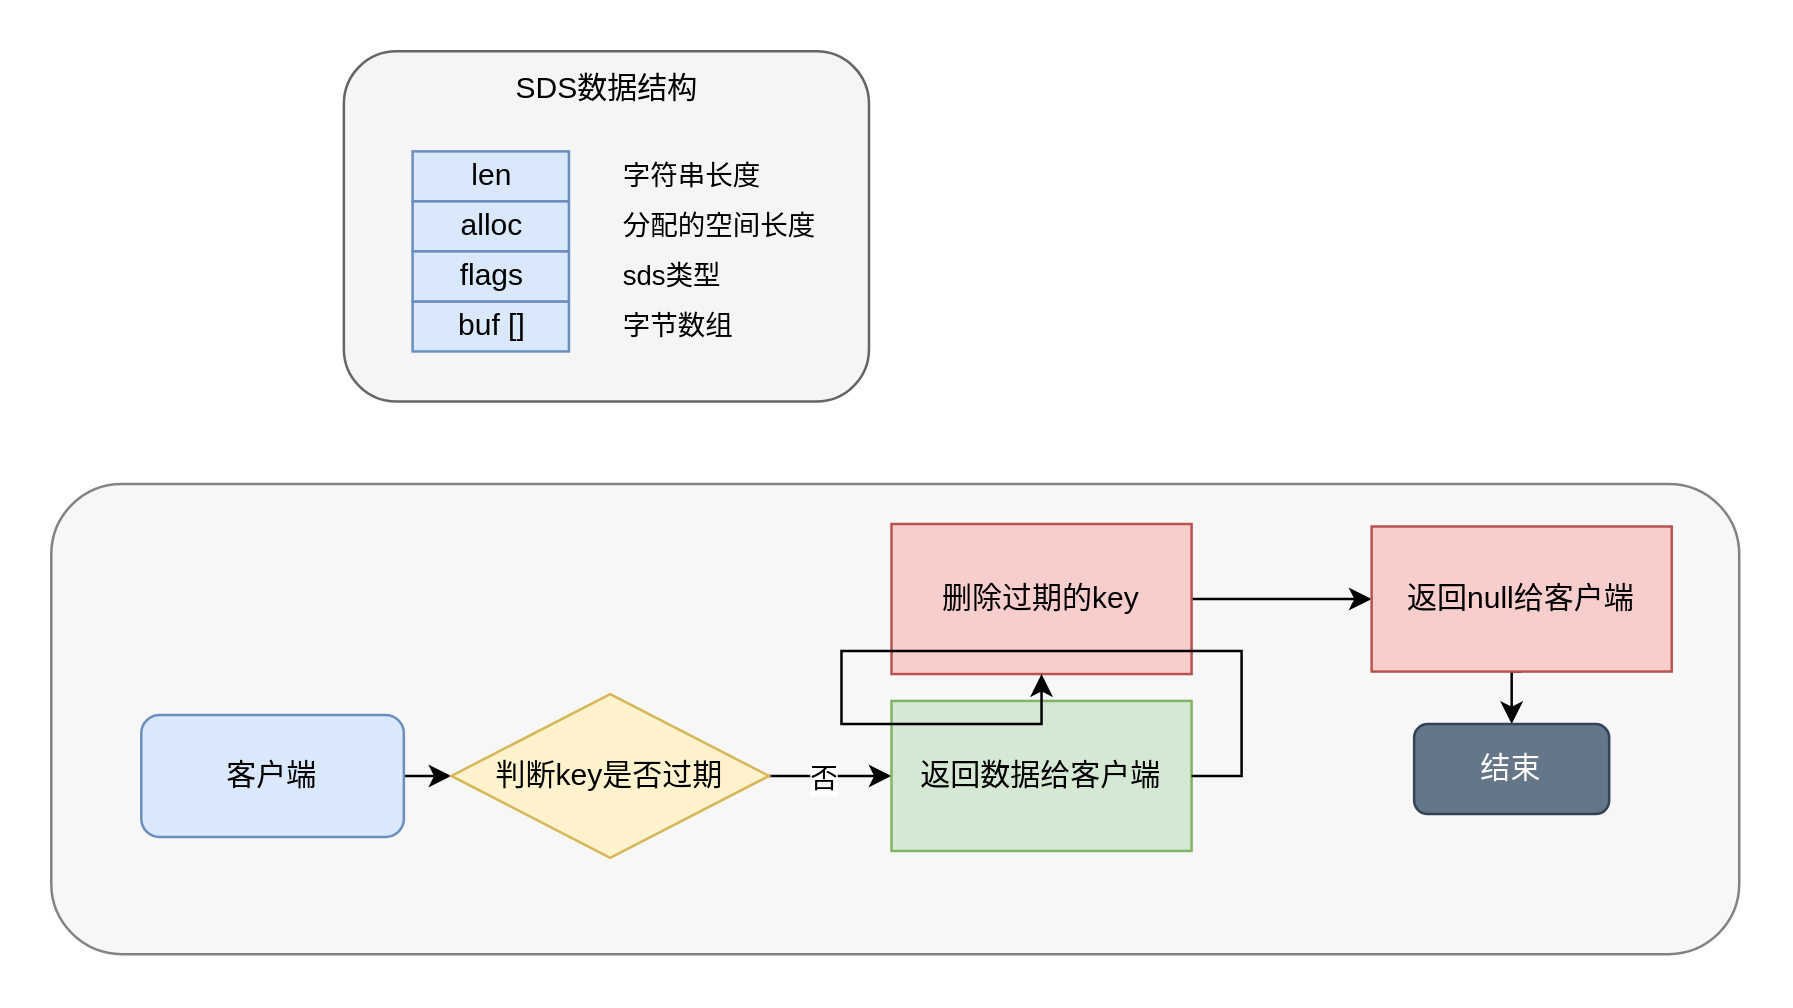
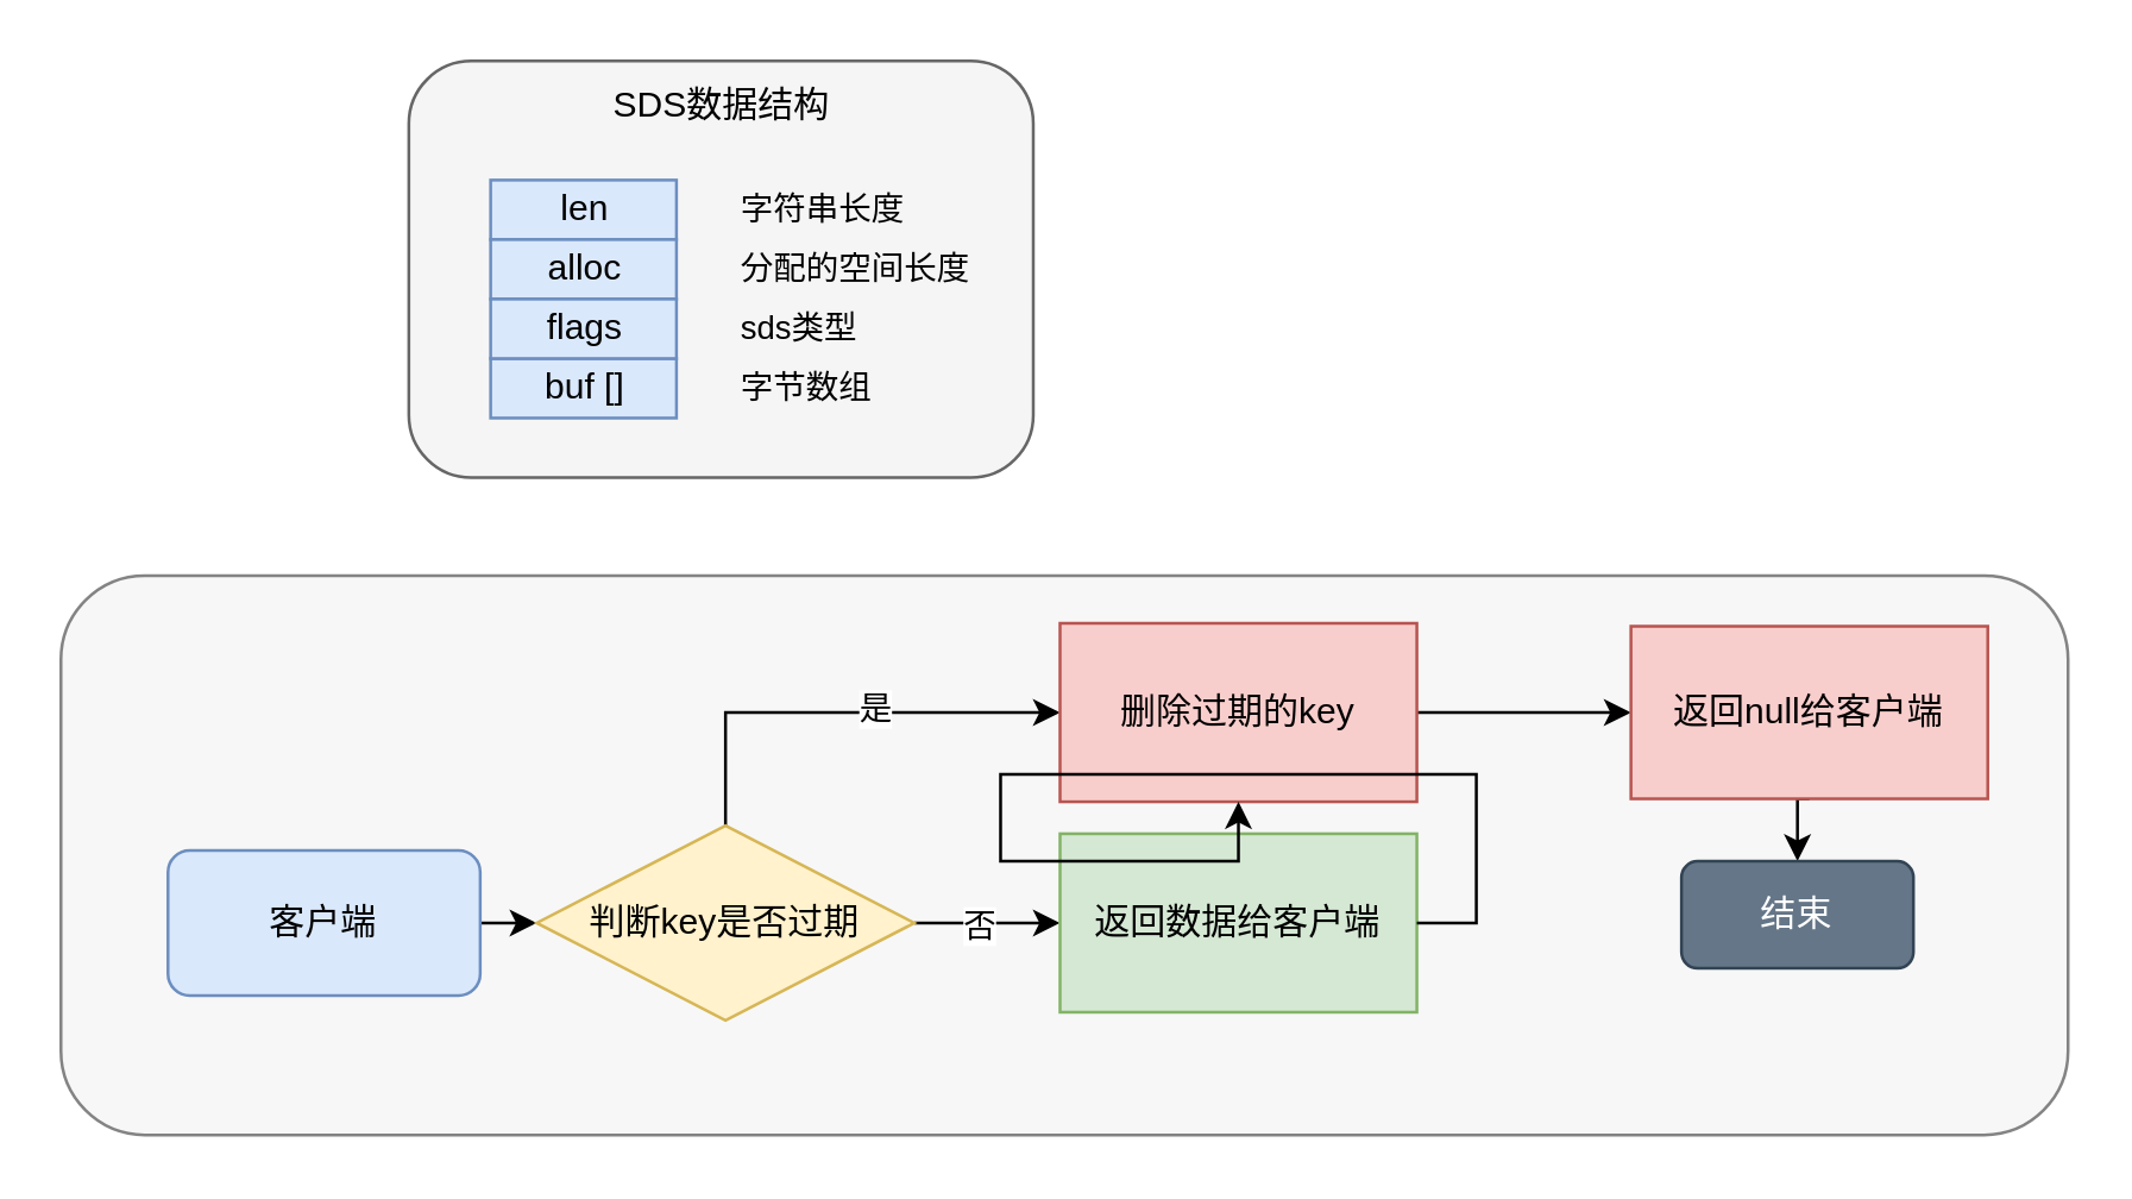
+ <mxCell id="15" style="edgeStyle=orthogonalEdgeStyle;rounded=0;orthogonalLoop=1;jettySize=auto;html=1;exitX=0.5;exitY=0;exitDx=0;exitDy=0;entryX=0;entryY=0.5;entryDx=0;entryDy=0;" edge="1" parent="1" source="19" target="21"><mxGeometry relative="1" as="geometry" /></mxCell>
+ <mxCell id="16" value="是" style="edgeLabel;html=1;align=center;verticalAlign=middle;resizable=0;points=[];" vertex="1" connectable="0" parent="15"><mxGeometry x="-0.06" y="2" relative="1" as="geometry"><mxPoint x="17" as="offset" /></mxGeometry></mxCell>
